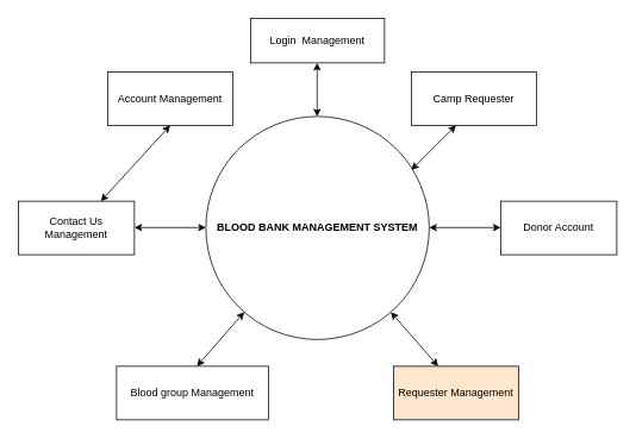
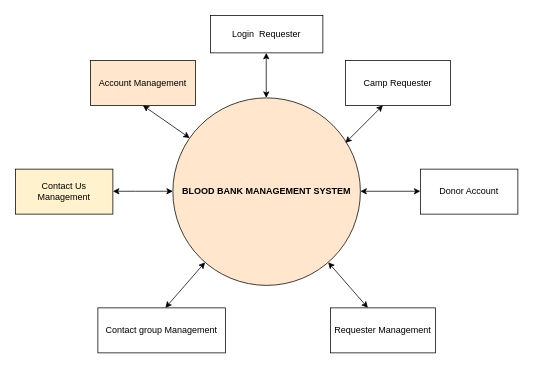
- <mxCell id="10" value="Login&amp;nbsp; Management" style="rounded=0;whiteSpace=wrap;html=1;" vertex="1" parent="1"><mxGeometry x="280" y="20" width="150" height="50" as="geometry" /></mxCell>
+ <mxCell id="10" value="Login&amp;nbsp; Requester" style="rounded=0;whiteSpace=wrap;html=1;" vertex="1" parent="1"><mxGeometry x="280" y="20" width="150" height="50" as="geometry" /></mxCell>
- <mxCell id="11" value="Account Management" style="rounded=0;whiteSpace=wrap;html=1;" vertex="1" parent="1"><mxGeometry x="120" y="80" width="140" height="60" as="geometry" /></mxCell>
+ <mxCell id="11" value="Account Management" style="rounded=0;whiteSpace=wrap;html=1;fillColor=#ffe6cc;" vertex="1" parent="1"><mxGeometry x="120" y="80" width="140" height="60" as="geometry" /></mxCell>
- <mxCell id="8" value="" style="endArrow=classic;startArrow=classic;html=1;rounded=0;exitX=0.5;exitY=1;exitDx=0;exitDy=0;" edge="1" parent="1" source="11" target="12"><mxGeometry width="50" height="50" relative="1" as="geometry"><mxPoint x="200" y="150" as="sourcePoint" /><mxPoint x="260" y="170" as="targetPoint" /></mxGeometry></mxCell>
+ <mxCell id="8" value="" style="endArrow=classic;startArrow=classic;html=1;rounded=0;exitX=0.5;exitY=1;exitDx=0;exitDy=0;" edge="1" parent="1" source="11" target="2"><mxGeometry width="50" height="50" relative="1" as="geometry"><mxPoint x="200" y="150" as="sourcePoint" /><mxPoint x="260" y="170" as="targetPoint" /></mxGeometry></mxCell>
- <mxCell id="12" value="Contact Us Management" style="rounded=0;whiteSpace=wrap;html=1;" vertex="1" parent="1"><mxGeometry x="20" y="225" width="130" height="60" as="geometry" /></mxCell>
+ <mxCell id="12" value="Contact Us Management" style="rounded=0;whiteSpace=wrap;html=1;fillColor=#fff2cc;" vertex="1" parent="1"><mxGeometry x="20" y="225" width="130" height="60" as="geometry" /></mxCell>
- <mxCell id="2" value="&lt;b&gt;BLOOD BANK MANAGEMENT SYSTEM&lt;/b&gt;" style="ellipse;whiteSpace=wrap;html=1;aspect=fixed;align=center;" vertex="1" parent="1"><mxGeometry x="230" y="130" width="250" height="250" as="geometry" /></mxCell>
+ <mxCell id="2" value="&lt;b&gt;BLOOD BANK MANAGEMENT SYSTEM&lt;/b&gt;" style="ellipse;whiteSpace=wrap;html=1;aspect=fixed;align=center;fillColor=#ffe6cc;" vertex="1" parent="1"><mxGeometry x="230" y="130" width="250" height="250" as="geometry" /></mxCell>
- <mxCell id="14" value="Blood group Management" style="rounded=0;whiteSpace=wrap;html=1;" vertex="1" parent="1"><mxGeometry x="130" y="410" width="170" height="60" as="geometry" /></mxCell>
+ <mxCell id="14" value="Contact group Management" style="rounded=0;whiteSpace=wrap;html=1;" vertex="1" parent="1"><mxGeometry x="130" y="410" width="170" height="60" as="geometry" /></mxCell>
- <mxCell id="15" value="Requester Management" style="rounded=0;whiteSpace=wrap;html=1;fillColor=#ffe6cc;" vertex="1" parent="1"><mxGeometry x="440" y="410" width="140" height="60" as="geometry" /></mxCell>
+ <mxCell id="15" value="Requester Management" style="rounded=0;whiteSpace=wrap;html=1;" vertex="1" parent="1"><mxGeometry x="440" y="410" width="140" height="60" as="geometry" /></mxCell>
